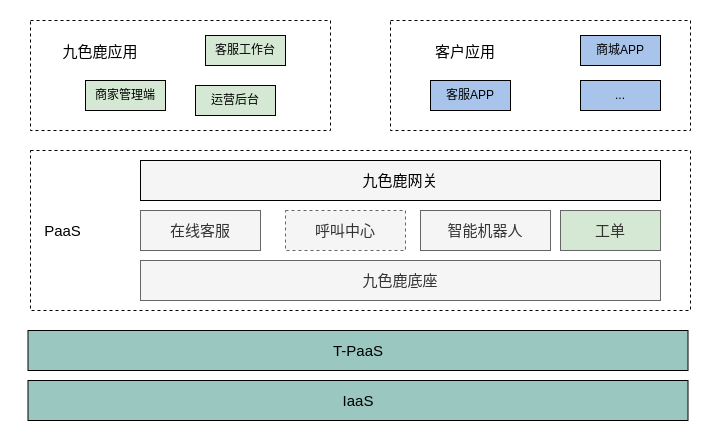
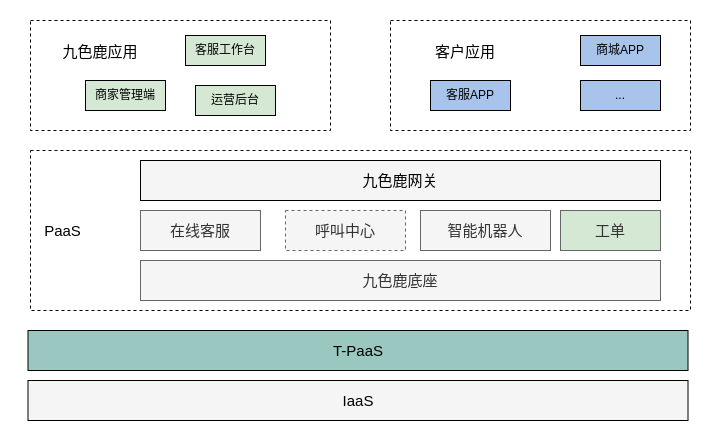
- <mxCell id="19" value="客服工作台" style="rounded=0;whiteSpace=wrap;html=1;shadow=0;fillColor=#D5E8D4;" vertex="1" parent="1"><mxGeometry x="205" y="35" width="80" height="30" as="geometry" /></mxCell>
+ <mxCell id="19" value="客服工作台" style="rounded=0;whiteSpace=wrap;html=1;shadow=0;fillColor=#D5E8D4;" vertex="1" parent="1"><mxGeometry x="185" y="35" width="80" height="30" as="geometry" /></mxCell>
- <mxCell id="7" value="&lt;font style=&quot;font-size: 15px&quot;&gt;IaaS&lt;/font&gt;" style="rounded=0;whiteSpace=wrap;html=1;fillColor=#9AC7BF;" parent="1" vertex="1"><mxGeometry x="27.5" y="380" width="660" height="40" as="geometry" /></mxCell>
+ <mxCell id="7" value="&lt;font style=&quot;font-size: 15px&quot;&gt;IaaS&lt;/font&gt;" style="rounded=0;whiteSpace=wrap;html=1;fillColor=#f5f5f5;" parent="1" vertex="1"><mxGeometry x="27.5" y="380" width="660" height="40" as="geometry" /></mxCell>
